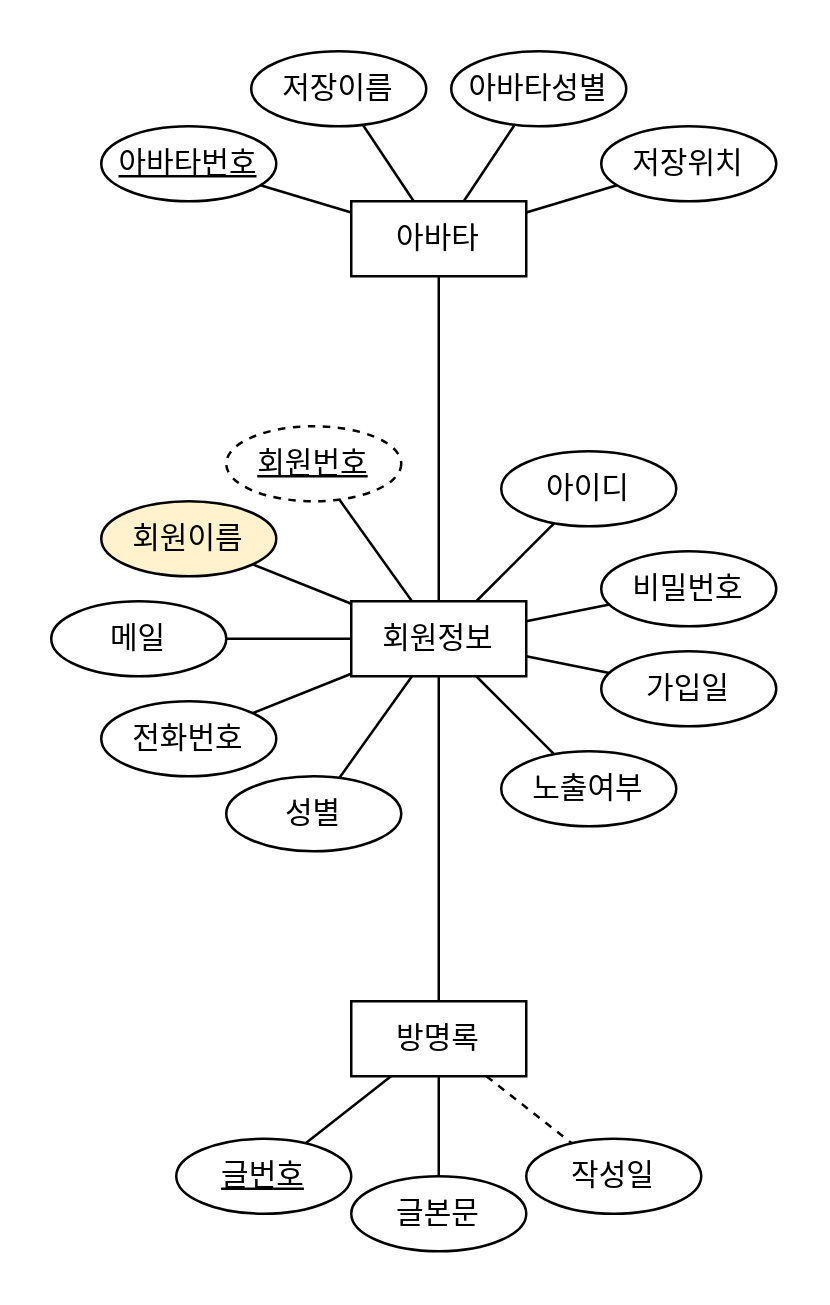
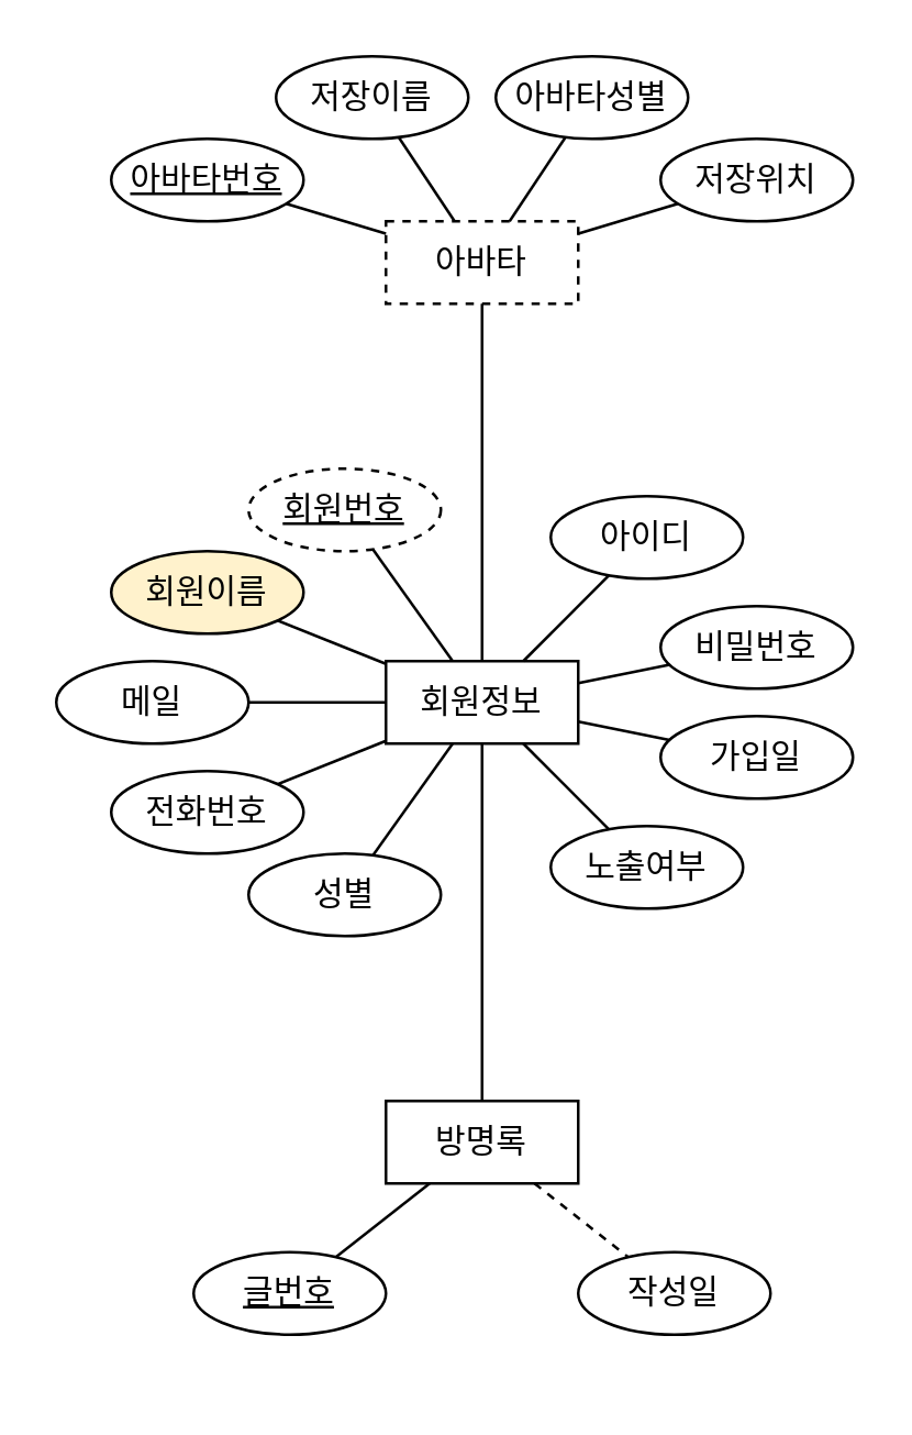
- <mxCell id="12" value="아바타" style="rounded=0;whiteSpace=wrap;html=1;fontColor=#000000;gradientColor=none;" parent="1" vertex="1"><mxGeometry x="140" y="80" width="70" height="30" as="geometry" /></mxCell>
+ <mxCell id="12" value="아바타" style="rounded=0;whiteSpace=wrap;html=1;fontColor=#000000;gradientColor=none;dashed=1;" parent="1" vertex="1"><mxGeometry x="140" y="80" width="70" height="30" as="geometry" /></mxCell>
- <mxCell id="28" value="" style="endArrow=none;html=1;rounded=0;fontColor=#000000;" parent="1" source="17" target="19" edge="1"><mxGeometry width="50" height="50" relative="1" as="geometry"><mxPoint x="320" y="210" as="sourcePoint" /><mxPoint x="370" y="160" as="targetPoint" /></mxGeometry></mxCell>
- <mxCell id="19" value="글본문" style="ellipse;whiteSpace=wrap;html=1;fontColor=#000000;gradientColor=none;" parent="1" vertex="1"><mxGeometry x="140" y="470" width="70" height="30" as="geometry" /></mxCell>
